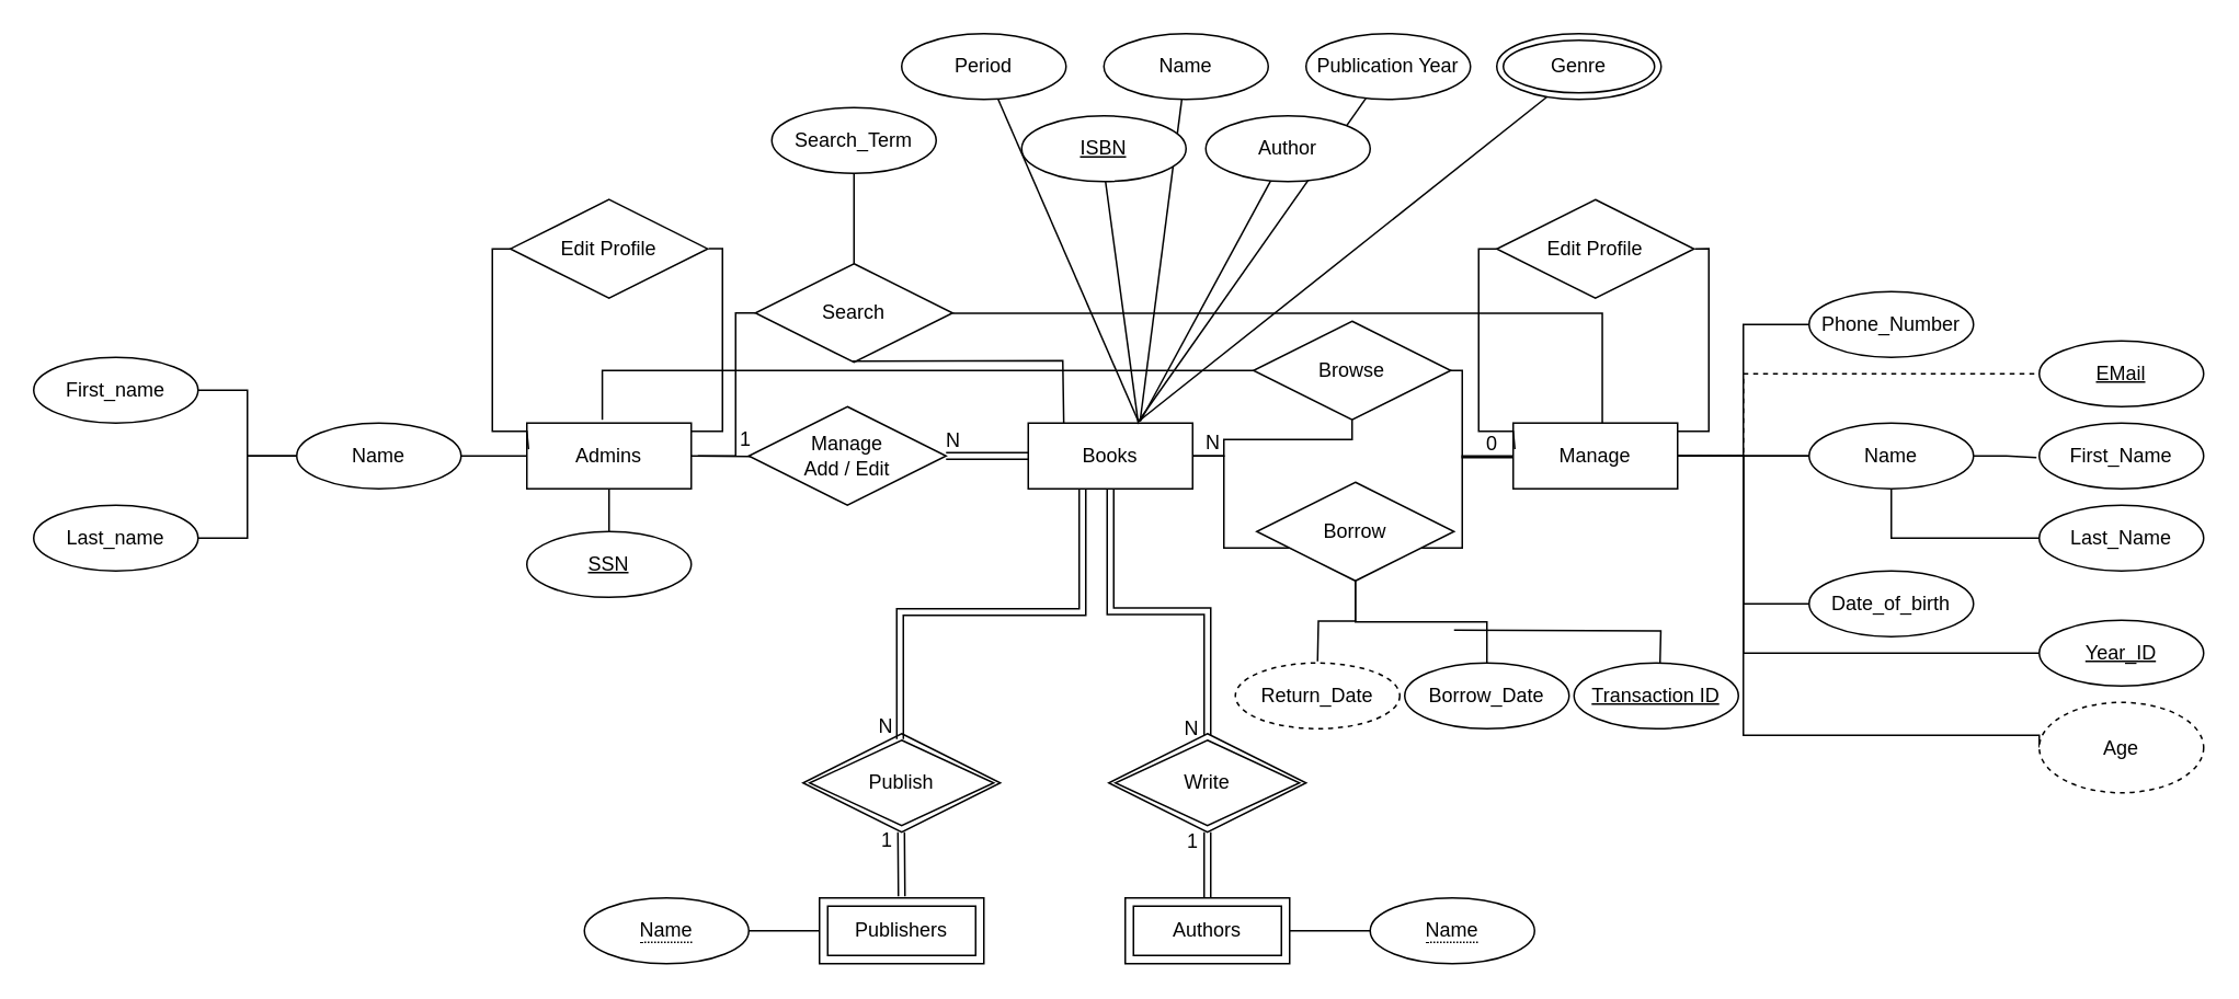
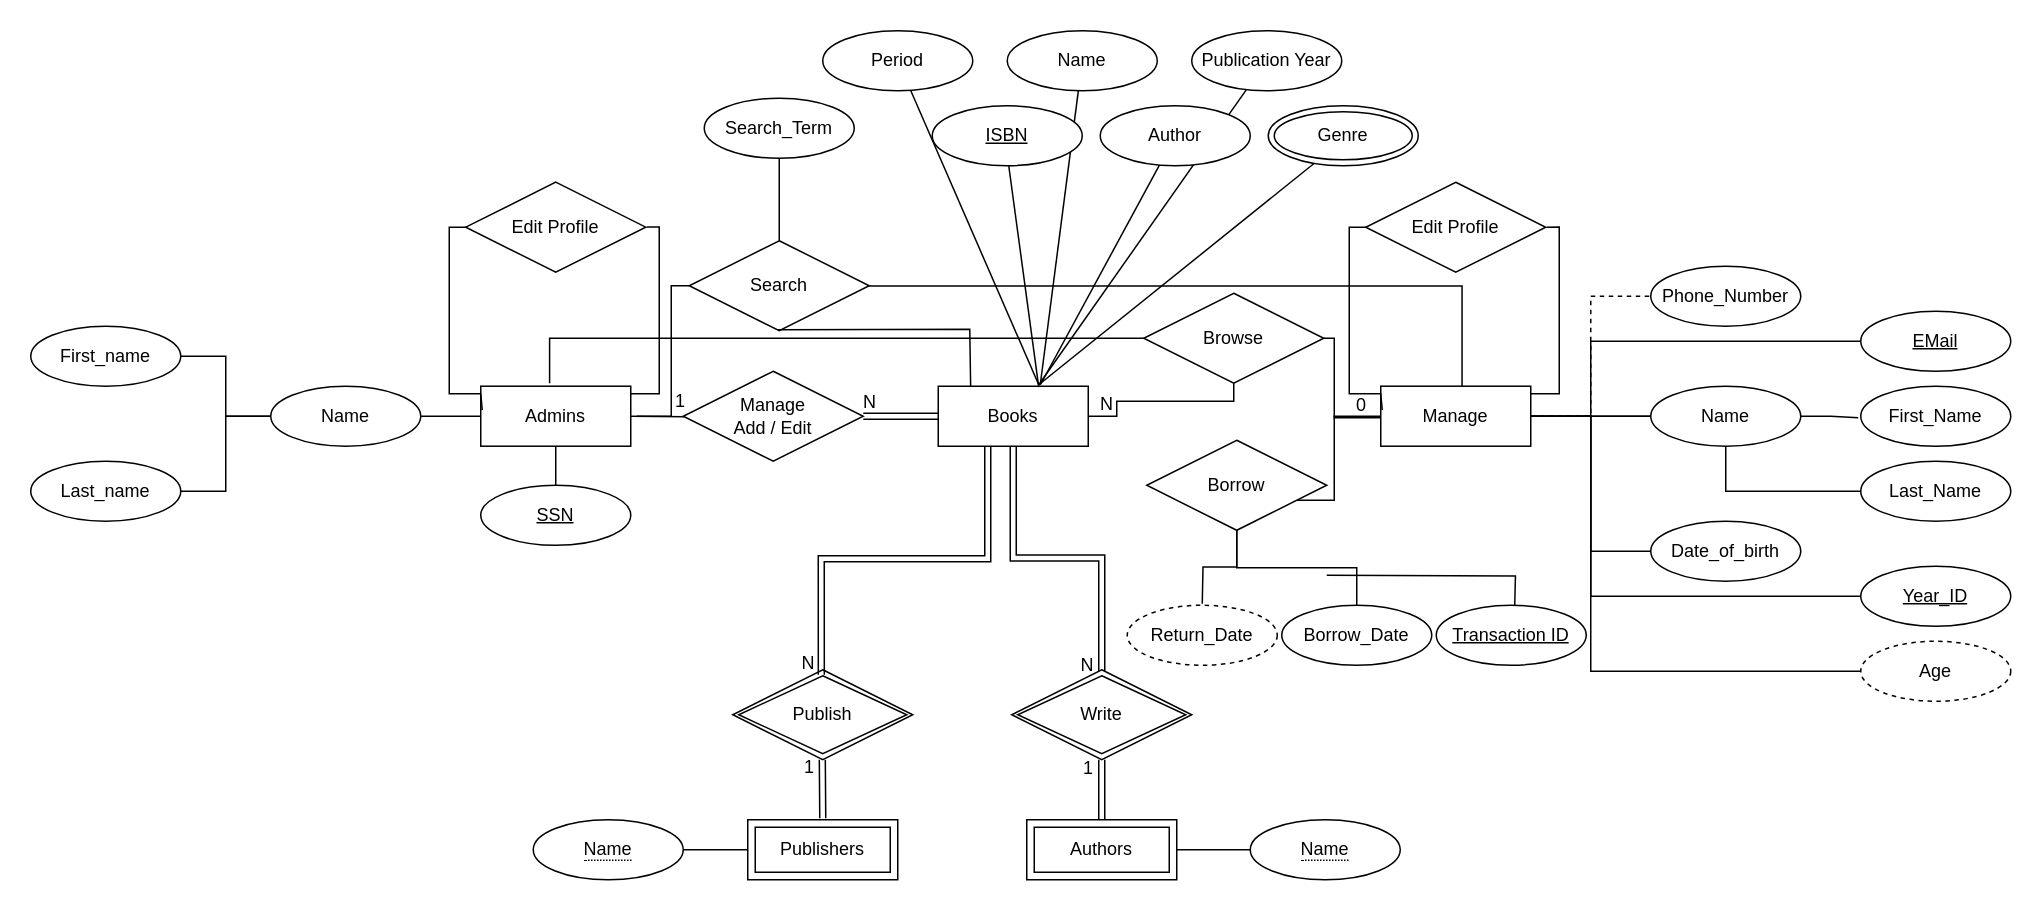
- <mxCell id="37" value="Genre" style="ellipse;shape=doubleEllipse;whiteSpace=wrap;html=1;" parent="1" vertex="1"><mxGeometry x="910" y="20" width="100" height="40" as="geometry" /></mxCell>
+ <mxCell id="37" value="Genre" style="ellipse;shape=doubleEllipse;whiteSpace=wrap;html=1;" parent="1" vertex="1"><mxGeometry x="845" y="70" width="100" height="40" as="geometry" /></mxCell>
- <mxCell id="4" style="edgeStyle=orthogonalEdgeStyle;rounded=0;orthogonalLoop=1;jettySize=auto;html=1;entryX=0;entryY=0.5;entryDx=0;entryDy=0;endArrow=none;endFill=0;" parent="1" source="7" target="33" edge="1"><mxGeometry relative="1" as="geometry"><mxPoint x="970" y="226.97" as="targetPoint" /></mxGeometry></mxCell>
+ <mxCell id="4" style="edgeStyle=orthogonalEdgeStyle;rounded=0;orthogonalLoop=1;jettySize=auto;html=1;entryX=0;entryY=0.5;entryDx=0;entryDy=0;endArrow=none;endFill=0;dashed=1;" parent="1" source="7" target="33" edge="1"><mxGeometry relative="1" as="geometry"><mxPoint x="970" y="226.97" as="targetPoint" /></mxGeometry></mxCell>
- <mxCell id="6" style="edgeStyle=orthogonalEdgeStyle;rounded=0;orthogonalLoop=1;jettySize=auto;html=1;entryX=0;entryY=0.5;entryDx=0;entryDy=0;endArrow=none;endFill=0;dashed=1;" parent="1" source="7" target="27" edge="1"><mxGeometry relative="1" as="geometry"><Array as="points"><mxPoint x="1060" y="277" /><mxPoint x="1060" y="227" /></Array></mxGeometry></mxCell>
+ <mxCell id="6" style="edgeStyle=orthogonalEdgeStyle;rounded=0;orthogonalLoop=1;jettySize=auto;html=1;entryX=0;entryY=0.5;entryDx=0;entryDy=0;endArrow=none;endFill=0;" parent="1" source="7" target="27" edge="1"><mxGeometry relative="1" as="geometry"><Array as="points"><mxPoint x="1060" y="277" /><mxPoint x="1060" y="227" /></Array></mxGeometry></mxCell>
- <mxCell id="39" style="edgeStyle=orthogonalEdgeStyle;rounded=0;orthogonalLoop=1;jettySize=auto;html=1;entryX=1;entryY=0.5;entryDx=0;entryDy=0;endArrow=none;endFill=0;" parent="1" source="43" target="12" edge="1"><mxGeometry relative="1" as="geometry"><Array as="points"><mxPoint x="744" y="333" /><mxPoint x="744" y="277" /></Array></mxGeometry></mxCell>
- <mxCell id="26" value="Age" style="ellipse;whiteSpace=wrap;html=1;align=center;dashed=1;" parent="1" vertex="1"><mxGeometry x="1240" y="427" width="100" height="55" as="geometry" /></mxCell>
+ <mxCell id="26" value="Age" style="ellipse;whiteSpace=wrap;html=1;align=center;dashed=1;" parent="1" vertex="1"><mxGeometry x="1240" y="427" width="100" height="40" as="geometry" /></mxCell>
